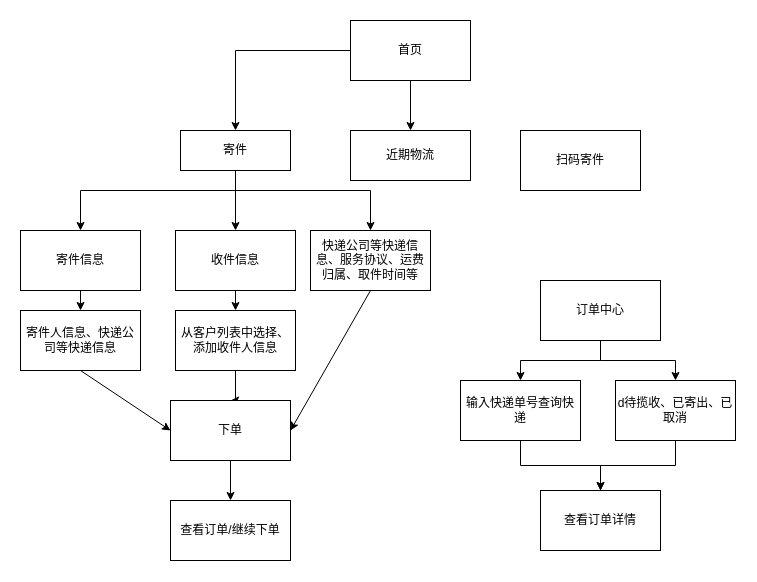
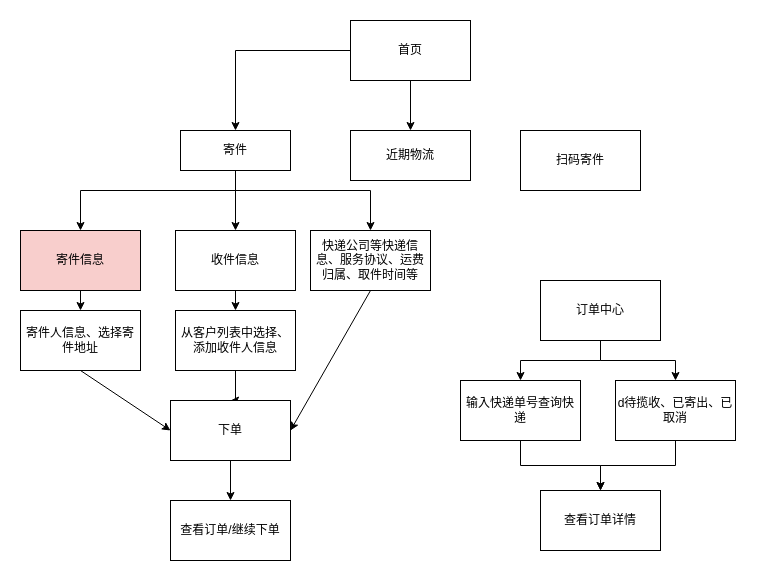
- <mxCell id="10" value="&lt;font style=&quot;vertical-align: inherit&quot;&gt;&lt;font style=&quot;vertical-align: inherit&quot;&gt;寄件信息&lt;/font&gt;&lt;/font&gt;" style="rounded=0;whiteSpace=wrap;html=1;" vertex="1" parent="1"><mxGeometry x="20" y="230" width="120" height="60" as="geometry" /></mxCell>
+ <mxCell id="10" value="&lt;font style=&quot;vertical-align: inherit&quot;&gt;&lt;font style=&quot;vertical-align: inherit&quot;&gt;寄件信息&lt;/font&gt;&lt;/font&gt;" style="rounded=0;whiteSpace=wrap;html=1;fillColor=#f8cecc;" vertex="1" parent="1"><mxGeometry x="20" y="230" width="120" height="60" as="geometry" /></mxCell>
- <mxCell id="13" value="&lt;font style=&quot;vertical-align: inherit&quot;&gt;&lt;font style=&quot;vertical-align: inherit&quot;&gt;寄件人信息、快递公司等快递信息&lt;/font&gt;&lt;/font&gt;" style="rounded=0;whiteSpace=wrap;html=1;" vertex="1" parent="1"><mxGeometry x="20" y="310" width="120" height="60" as="geometry" /></mxCell>
+ <mxCell id="13" value="&lt;font style=&quot;vertical-align: inherit&quot;&gt;&lt;font style=&quot;vertical-align: inherit&quot;&gt;寄件人信息、选择寄件地址&lt;/font&gt;&lt;/font&gt;" style="rounded=0;whiteSpace=wrap;html=1;" vertex="1" parent="1"><mxGeometry x="20" y="310" width="120" height="60" as="geometry" /></mxCell>
